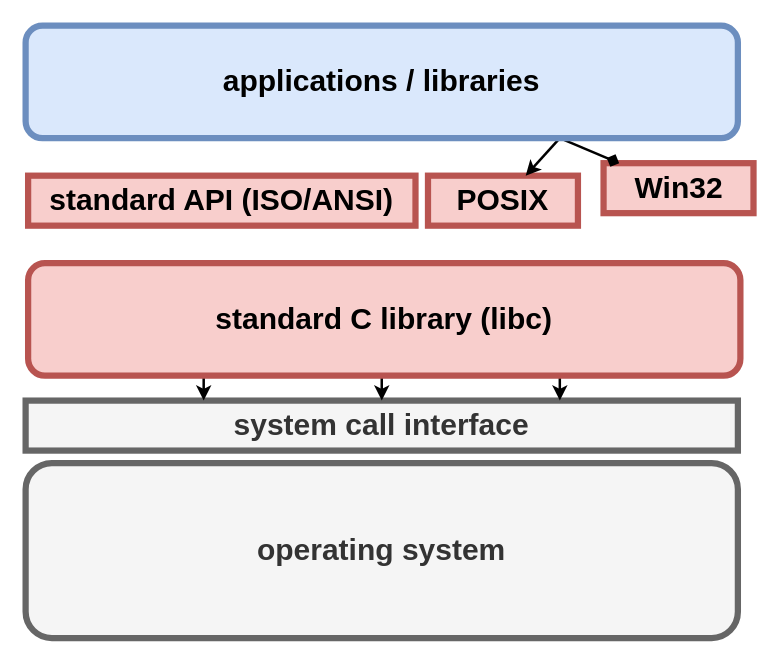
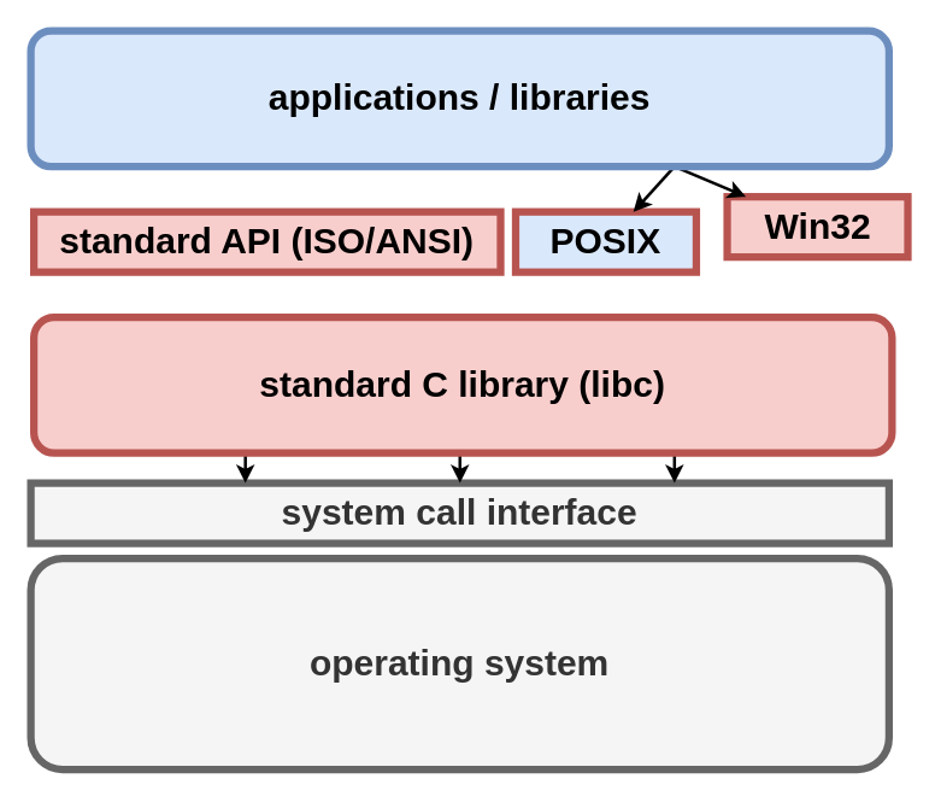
- <mxCell id="12" style="edgeStyle=none;rounded=0;orthogonalLoop=1;jettySize=auto;html=1;exitX=0.75;exitY=1;exitDx=0;exitDy=0;strokeWidth=2;fontSize=24;endArrow=diamond;" edge="1" parent="1" source="13" target="10"><mxGeometry relative="1" as="geometry" /></mxCell>
+ <mxCell id="12" style="edgeStyle=none;rounded=0;orthogonalLoop=1;jettySize=auto;html=1;exitX=0.75;exitY=1;exitDx=0;exitDy=0;strokeWidth=2;fontSize=24;" edge="1" parent="1" source="13" target="10"><mxGeometry relative="1" as="geometry" /></mxCell>
- <mxCell id="9" value="&lt;b&gt;POSIX&lt;br&gt;&lt;/b&gt;" style="rounded=0;whiteSpace=wrap;html=1;strokeWidth=5;fontSize=24;fillColor=#f8cecc;strokeColor=#b85450;" vertex="1" parent="1"><mxGeometry x="342" y="140" width="120" height="40" as="geometry" /></mxCell>
+ <mxCell id="9" value="&lt;b&gt;POSIX&lt;br&gt;&lt;/b&gt;" style="rounded=0;whiteSpace=wrap;html=1;strokeWidth=5;fontSize=24;fillColor=#dae8fc;strokeColor=#b85450;" vertex="1" parent="1"><mxGeometry x="342" y="140" width="120" height="40" as="geometry" /></mxCell>
